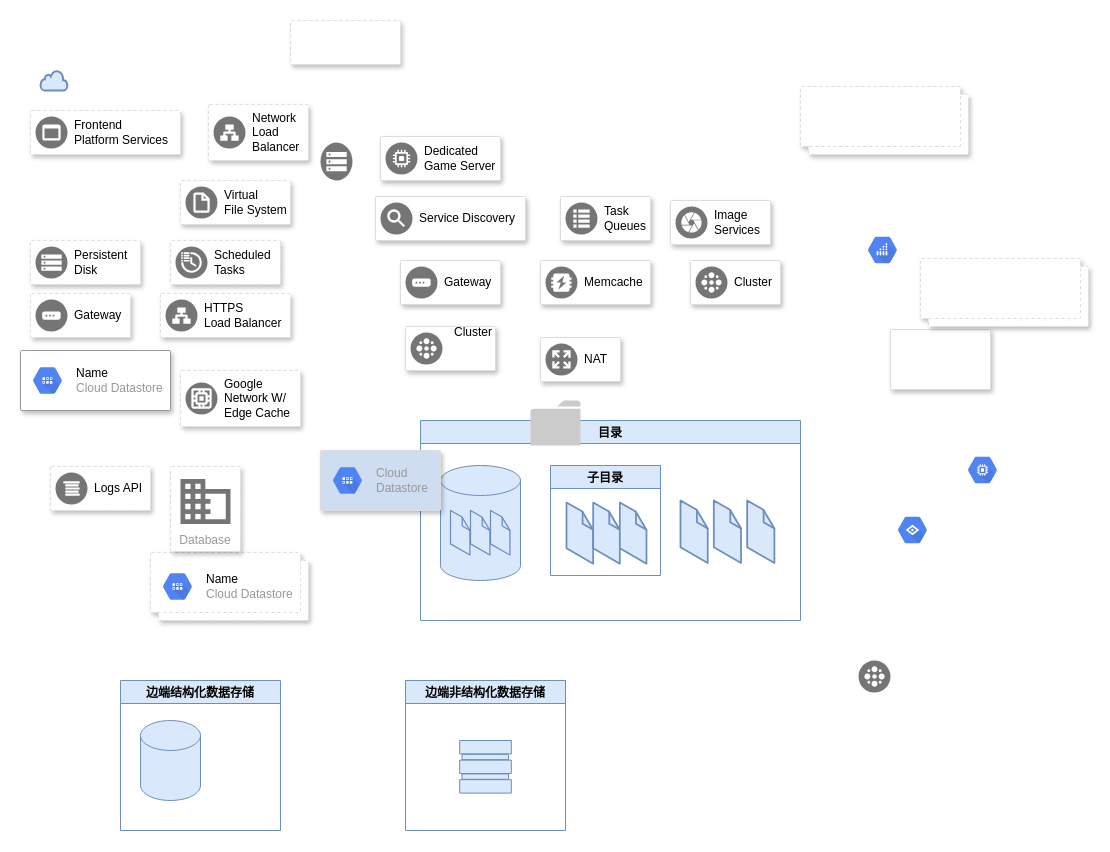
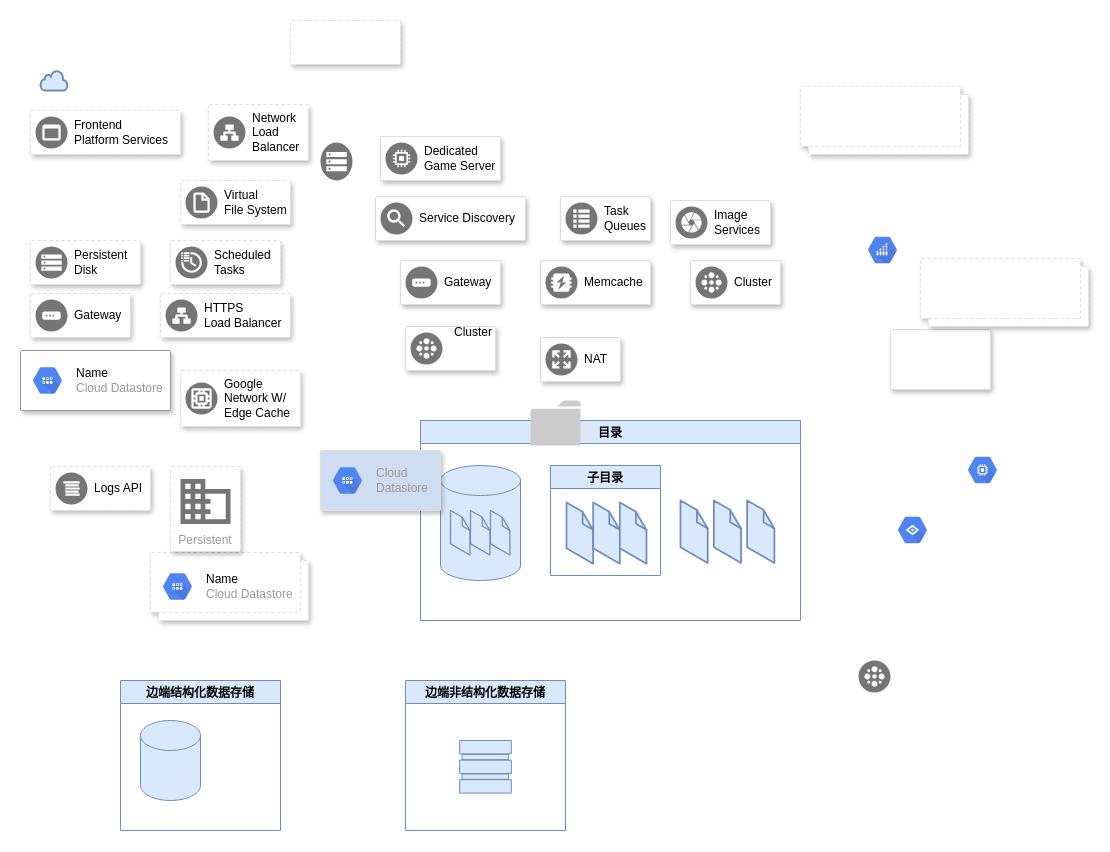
- <mxCell id="46" value="Database" style="strokeColor=#dddddd;shadow=1;strokeWidth=1;rounded=1;absoluteArcSize=1;arcSize=2;labelPosition=center;verticalLabelPosition=middle;align=center;verticalAlign=bottom;spacingLeft=0;fontColor=#999999;fontSize=12;whiteSpace=wrap;spacingBottom=2;dashed=1;fillColor=#FFFFFF;" parent="1" vertex="1"><mxGeometry x="170" y="466" width="70" height="85" as="geometry" /></mxCell>
+ <mxCell id="46" value="Persistent" style="strokeColor=#dddddd;shadow=1;strokeWidth=1;rounded=1;absoluteArcSize=1;arcSize=2;labelPosition=center;verticalLabelPosition=middle;align=center;verticalAlign=bottom;spacingLeft=0;fontColor=#999999;fontSize=12;whiteSpace=wrap;spacingBottom=2;dashed=1;fillColor=#FFFFFF;" parent="1" vertex="1"><mxGeometry x="170" y="466" width="70" height="85" as="geometry" /></mxCell>
